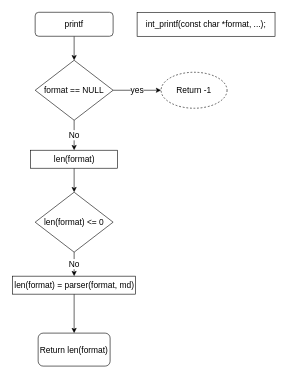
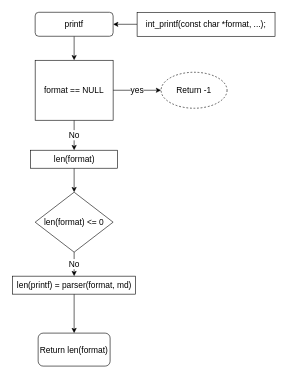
+ <mxCell id="4" value="" style="edgeStyle=orthogonalEdgeStyle;rounded=0;orthogonalLoop=1;jettySize=auto;html=1;fontSize=14;" edge="1" parent="1" source="5" target="3"><mxGeometry relative="1" as="geometry" /></mxCell>
- <mxCell id="8" value="format == NULL" style="rhombus;whiteSpace=wrap;html=1;fontSize=14;" vertex="1" parent="1"><mxGeometry x="58" y="100" width="130" height="100" as="geometry" /></mxCell>
+ <mxCell id="8" value="format == NULL" style="whiteSpace=wrap;html=1;fontSize=14;rounded=0;" vertex="1" parent="1"><mxGeometry x="58" y="100" width="130" height="100" as="geometry" /></mxCell>
- <mxCell id="15" value="len(format) = parser(format, md)" style="whiteSpace=wrap;html=1;fontSize=14;" vertex="1" parent="1"><mxGeometry x="20.5" y="460" width="205" height="30" as="geometry" /></mxCell>
+ <mxCell id="15" value="len(printf) = parser(format, md)" style="whiteSpace=wrap;html=1;fontSize=14;" vertex="1" parent="1"><mxGeometry x="20.5" y="460" width="205" height="30" as="geometry" /></mxCell>
